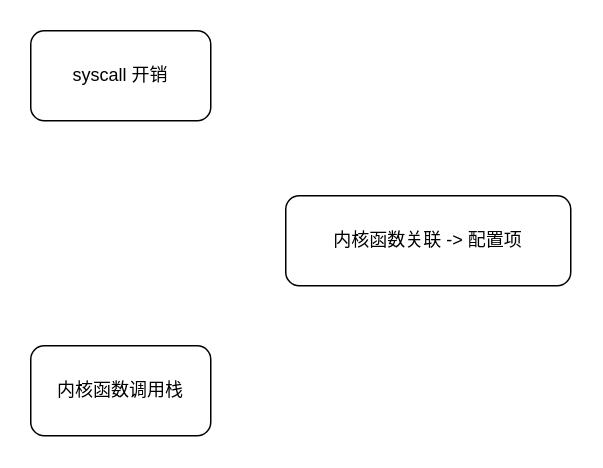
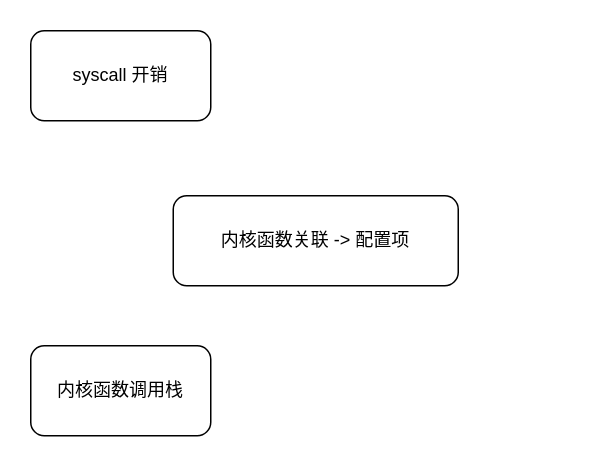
- <mxCell id="4" value="内核函数关联 -&amp;gt; 配置项" style="rounded=1;whiteSpace=wrap;html=1;" vertex="1" parent="1"><mxGeometry x="190" y="130" width="190" height="60" as="geometry" /></mxCell>
+ <mxCell id="4" value="内核函数关联 -&amp;gt; 配置项" style="rounded=1;whiteSpace=wrap;html=1;" vertex="1" parent="1"><mxGeometry x="115" y="130" width="190" height="60" as="geometry" /></mxCell>
